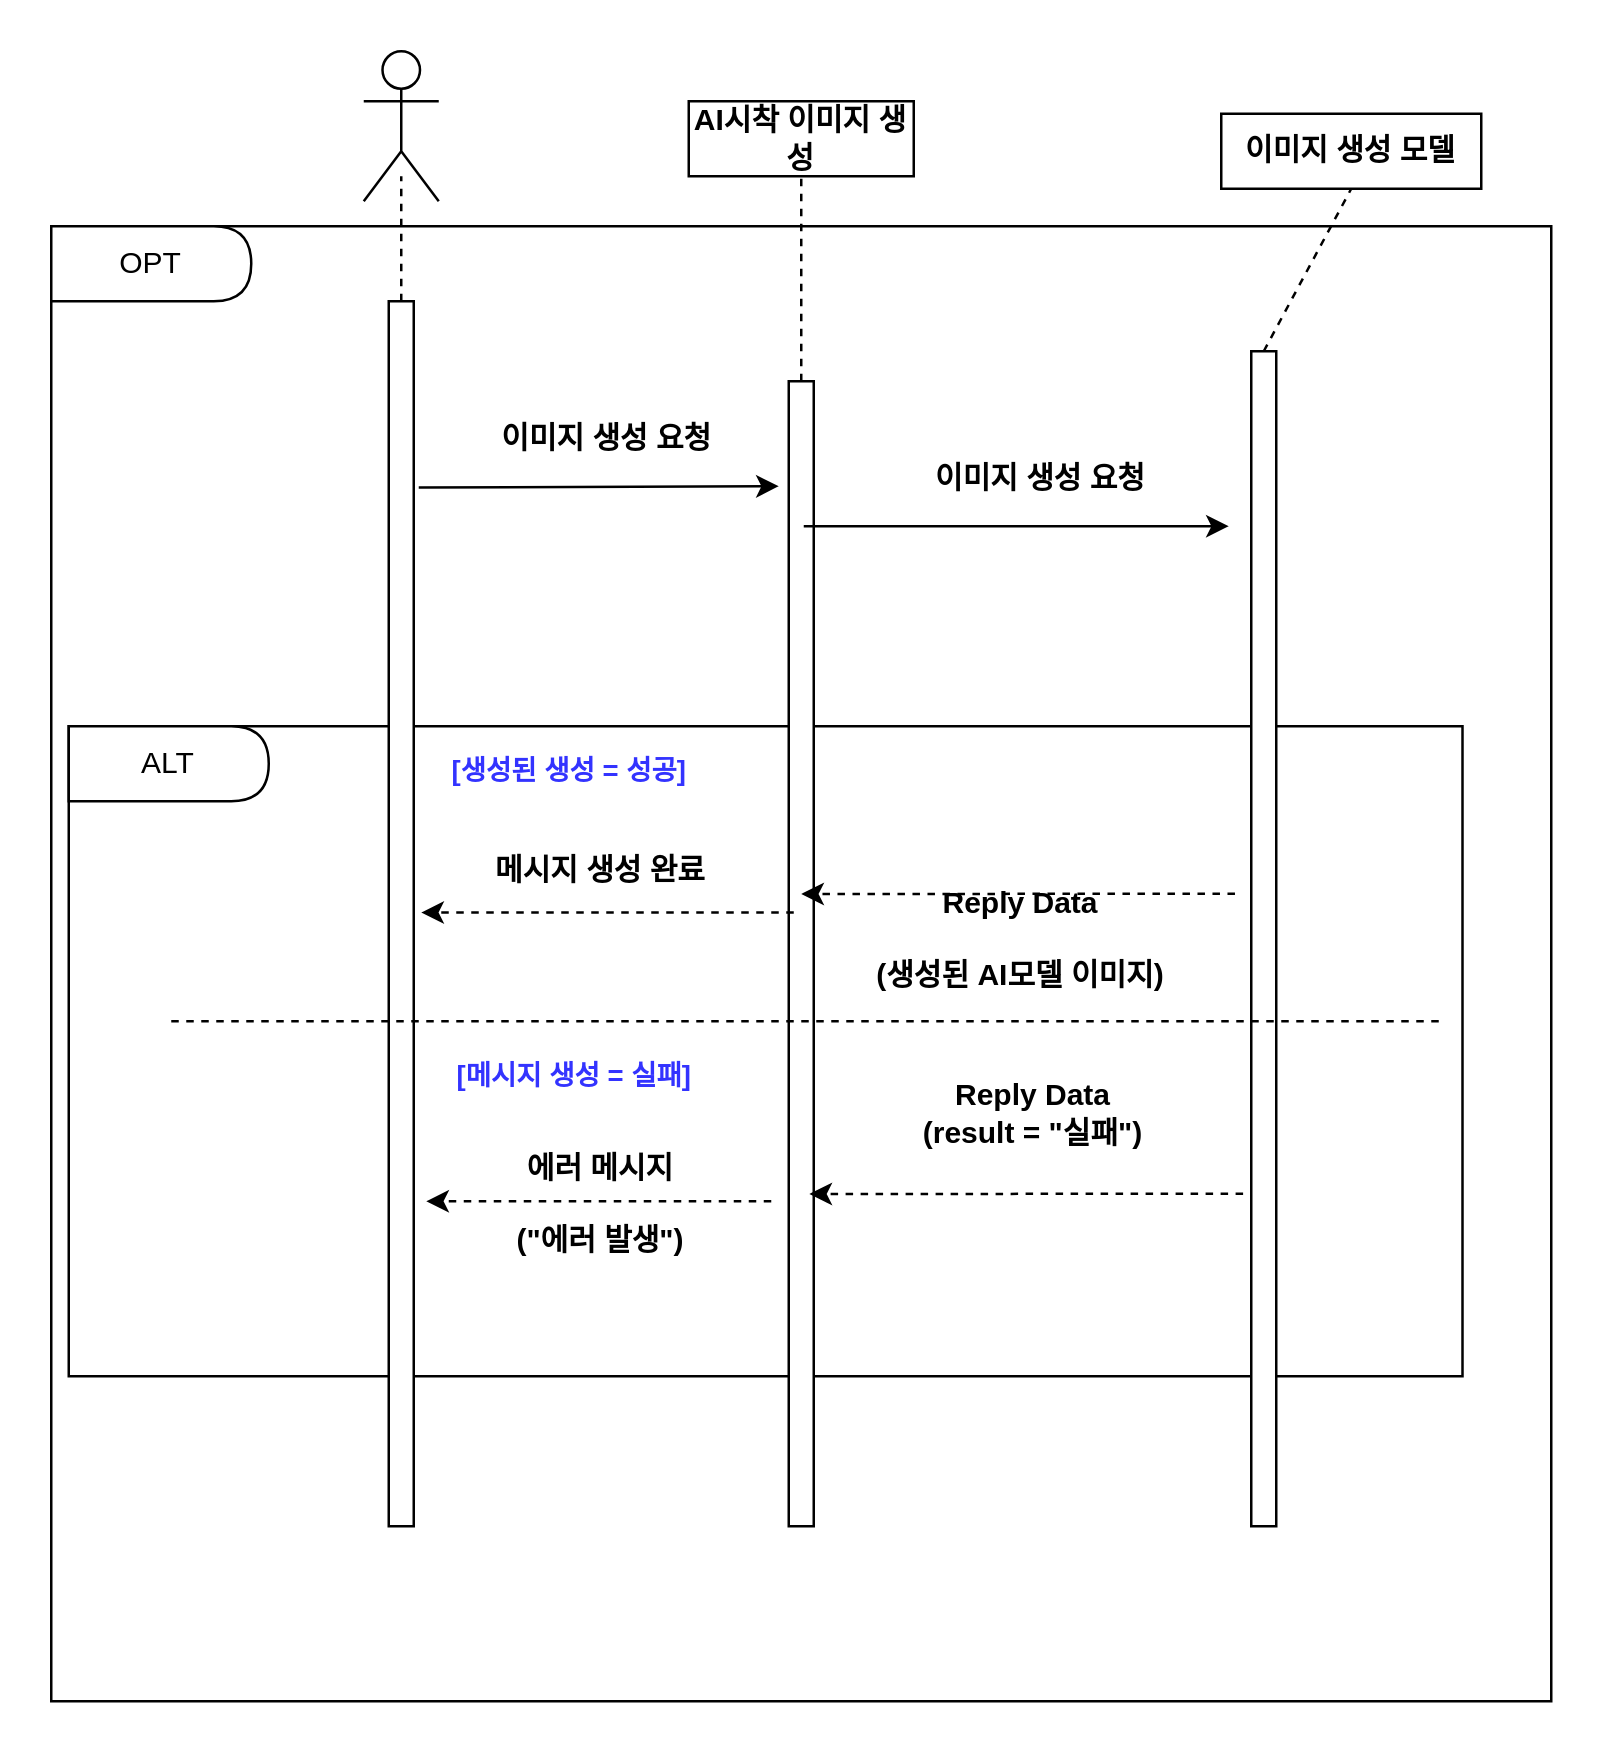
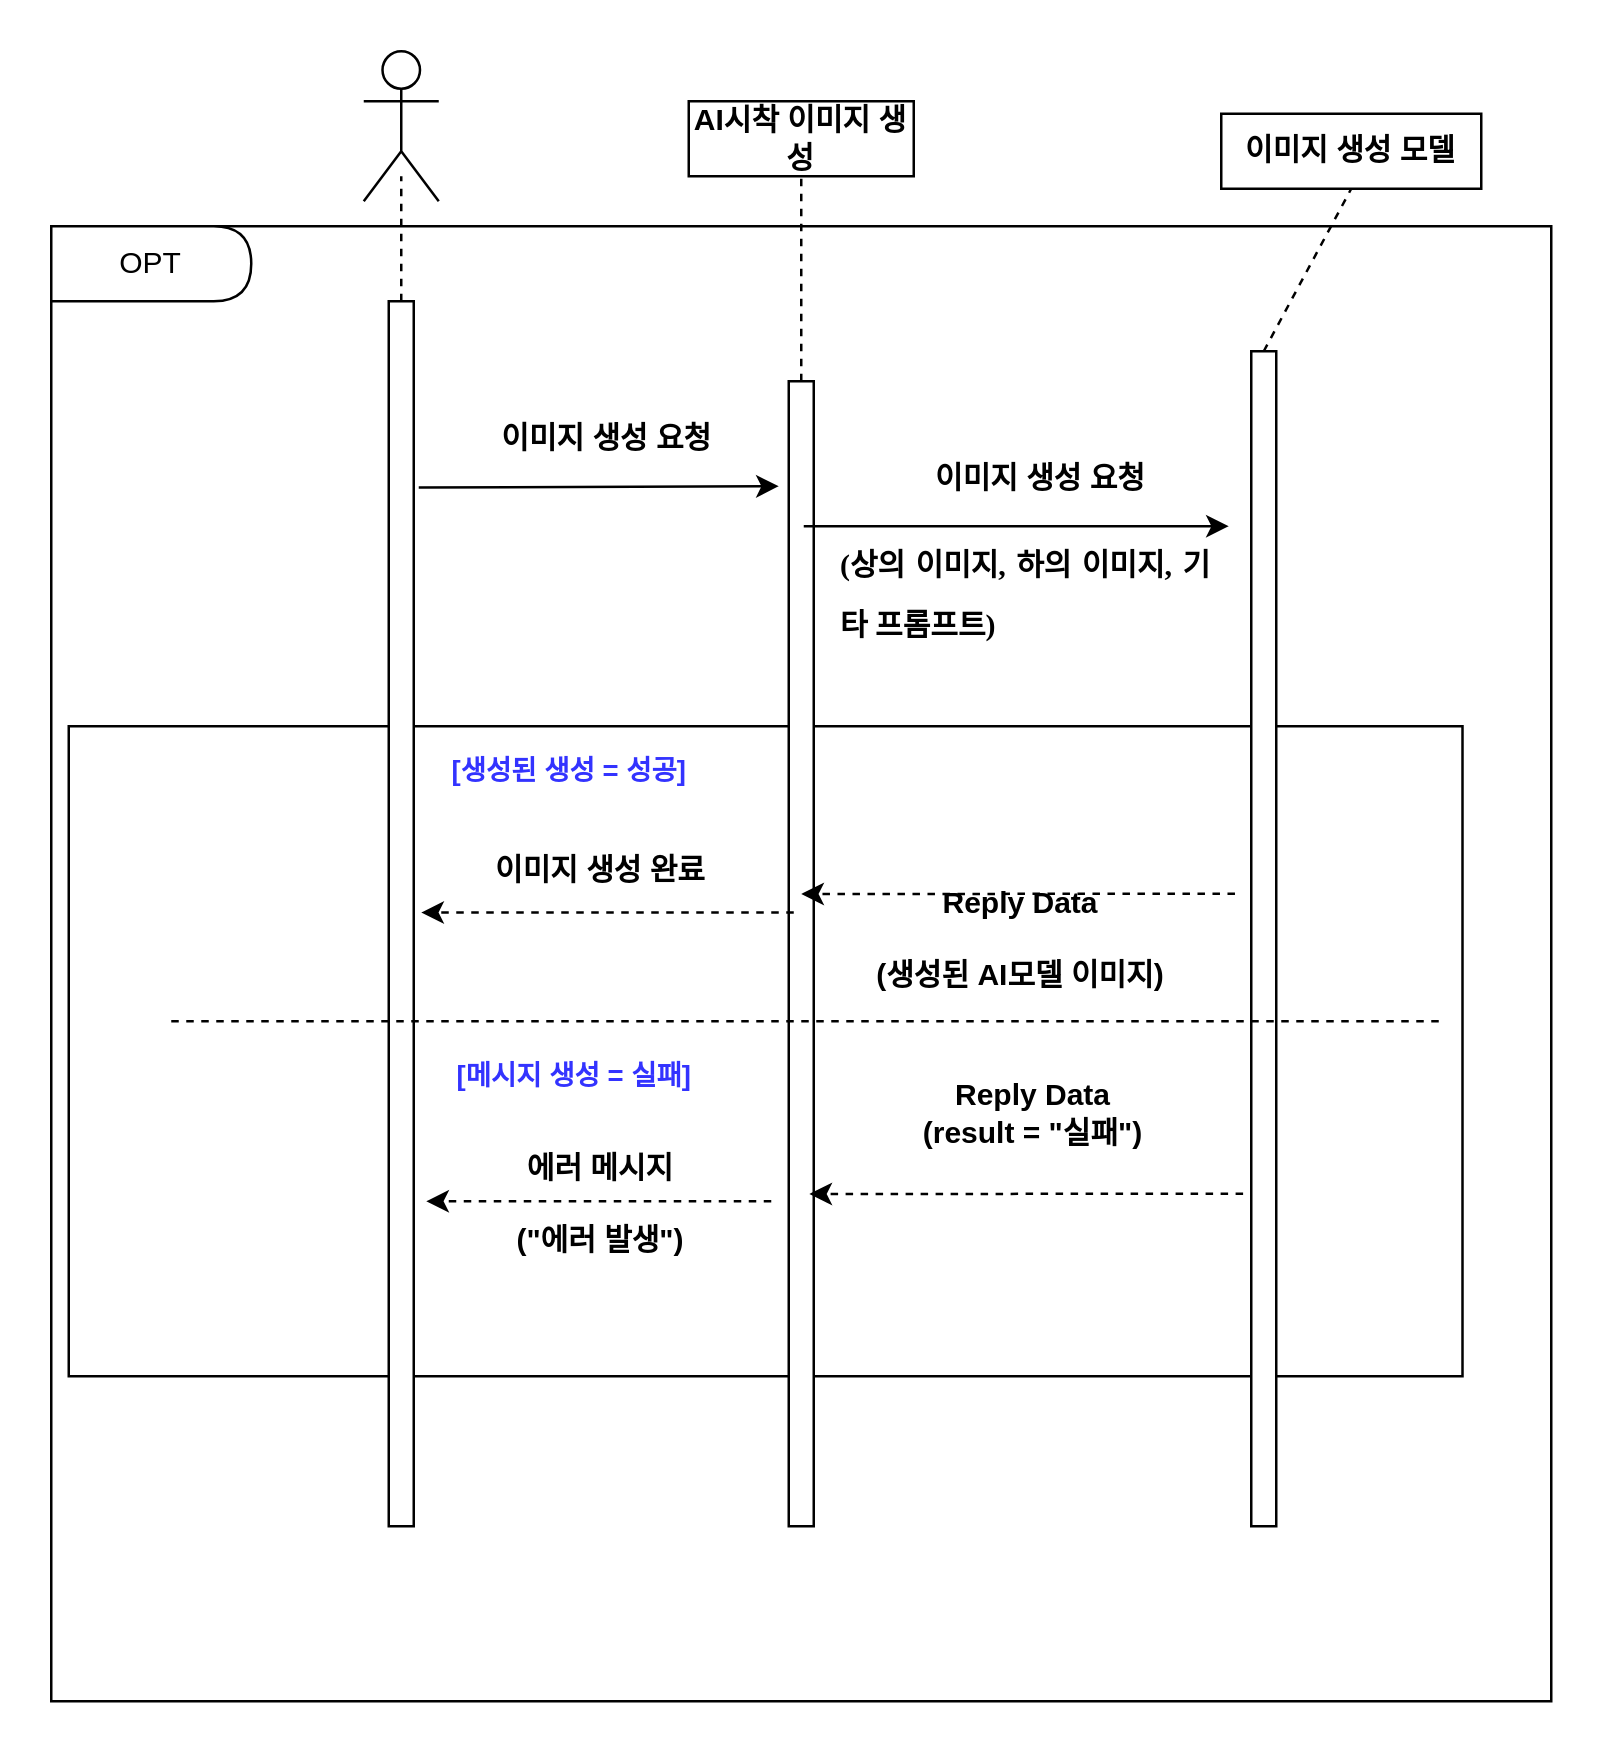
+ <mxCell id="30" value="&lt;p style=&quot;margin: 0pt 0px; padding: 0px; text-align: justify; line-height: 21.333px; font-family: 바탕;&quot; class=&quot;HStyle0&quot;&gt;&lt;span style=&quot;margin: 0px; padding: 0px; position: relative; font-family: &amp;quot;맑은 고딕&amp;quot;; line-height: 23.467px;&quot;&gt;&lt;font style=&quot;font-size: 12px;&quot;&gt;&lt;b&gt;(상의 이미지, 하의 이미지, 기타 프롬프트)&lt;/b&gt;&lt;/font&gt;&lt;/span&gt;&lt;/p&gt;&lt;div style=&quot;margin: 0px; padding: 0px; font-size: medium; text-align: start;&quot; data-jsonlen=&quot;5596&quot; data-hjsonver=&quot;1.0&quot; id=&quot;hwpEditorBoardContent&quot;&gt;&lt;/div&gt;" style="text;html=1;align=center;verticalAlign=middle;whiteSpace=wrap;rounded=0;" vertex="1" parent="1"><mxGeometry x="335" y="223" width="150" height="30" as="geometry" /></mxCell>
- <mxCell id="20" value="ALT" style="shape=delay;whiteSpace=wrap;html=1;" parent="1" vertex="1"><mxGeometry x="27" y="290" width="80" height="30" as="geometry" /></mxCell>
- <mxCell id="18" value="&lt;b&gt;메시지 생성 완료&lt;/b&gt;" style="text;html=1;align=center;verticalAlign=middle;whiteSpace=wrap;rounded=0;" parent="1" vertex="1"><mxGeometry x="175" y="333" width="130" height="30" as="geometry" /></mxCell>
+ <mxCell id="18" value="&lt;b&gt;이미지 생성 완료&lt;/b&gt;" style="text;html=1;align=center;verticalAlign=middle;whiteSpace=wrap;rounded=0;" parent="1" vertex="1"><mxGeometry x="175" y="333" width="130" height="30" as="geometry" /></mxCell>
